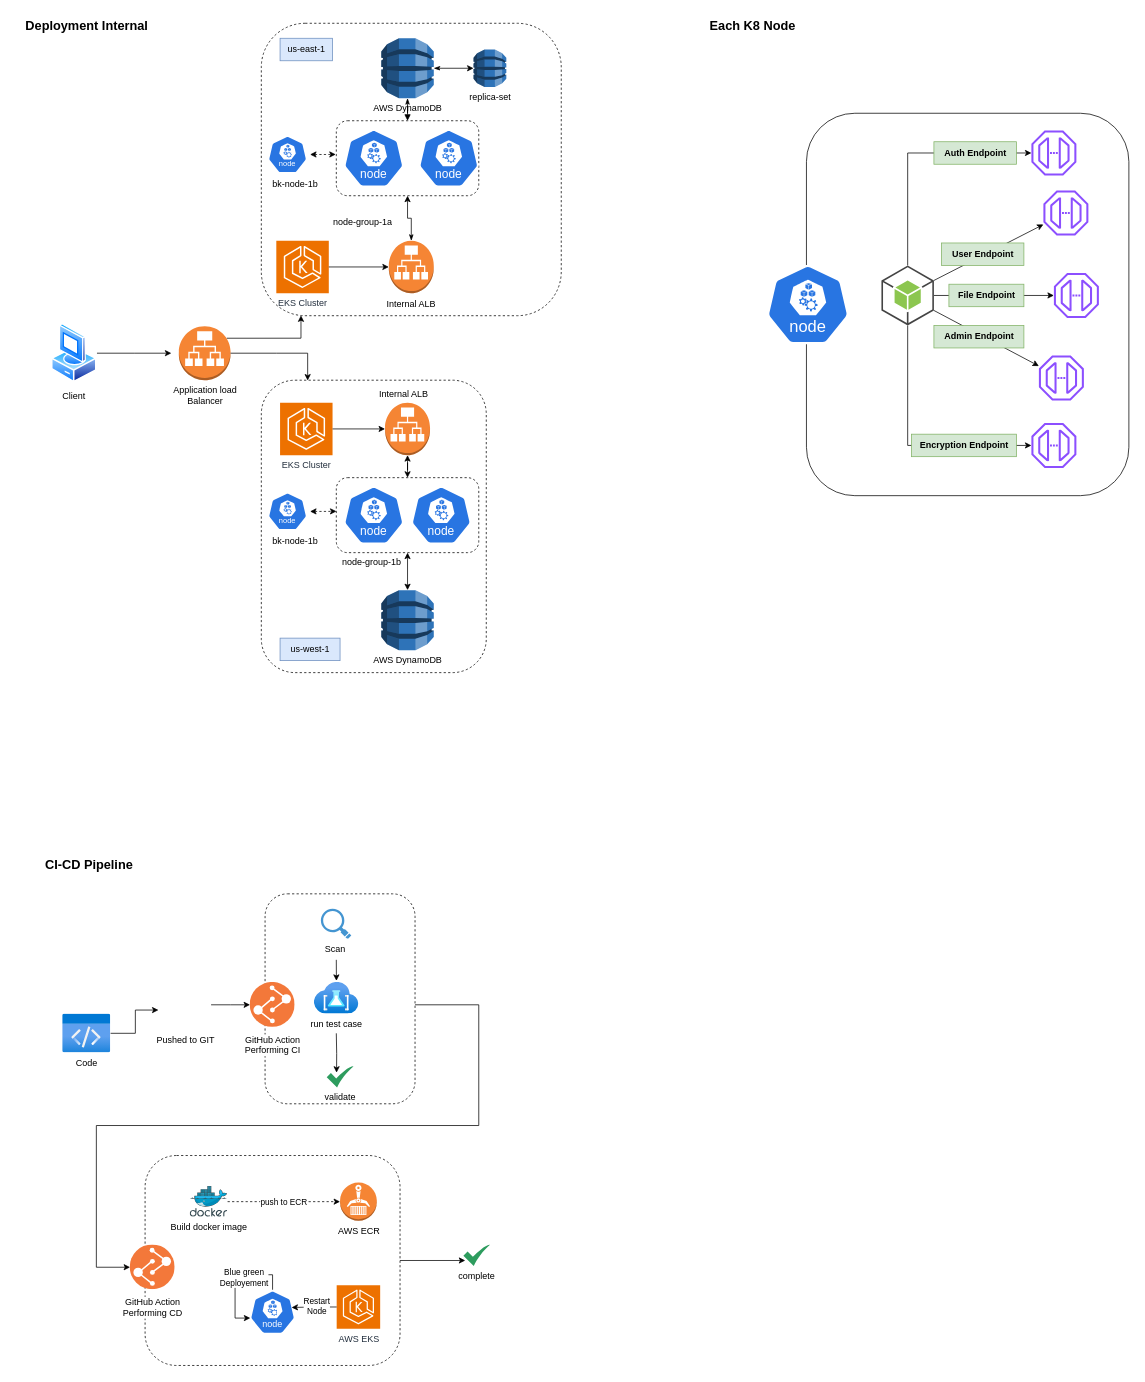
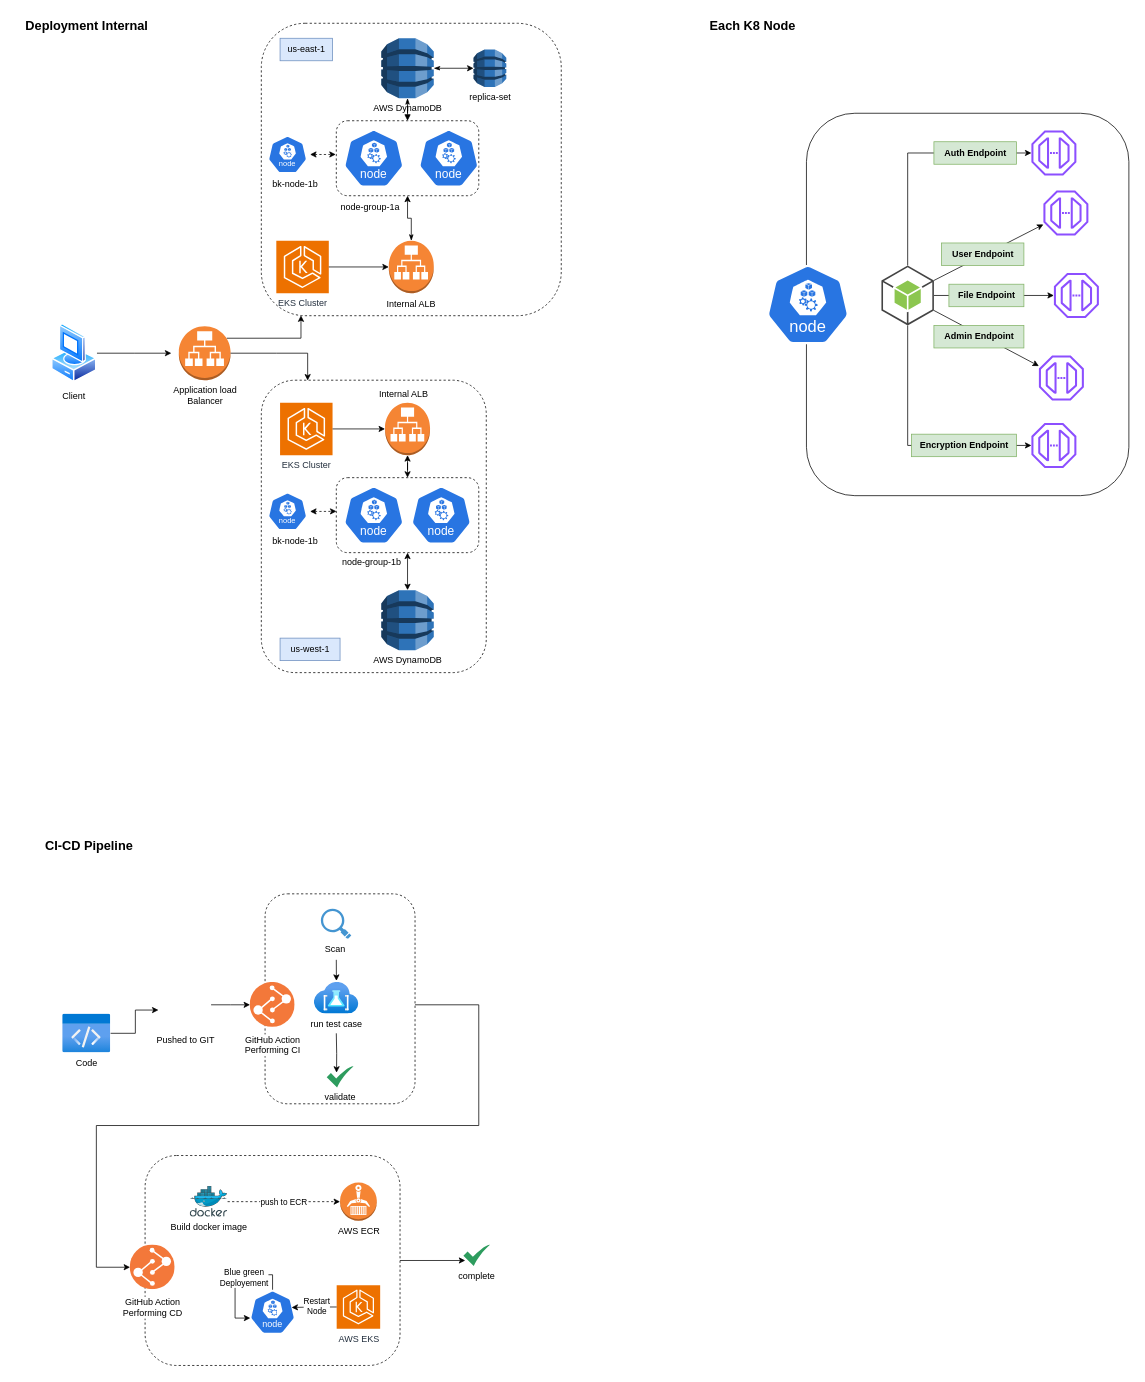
- <mxCell id="35" value="n&lt;span style=&quot;background-color: initial;&quot;&gt;ode-group-1a&lt;/span&gt;" style="text;html=1;align=center;verticalAlign=middle;resizable=0;points=[];autosize=1;strokeColor=none;fillColor=none;" parent="1" vertex="1"><mxGeometry x="433" y="280" width="100" height="30" as="geometry" /></mxCell>
+ <mxCell id="35" value="n&lt;span style=&quot;background-color: initial;&quot;&gt;ode-group-1a&lt;/span&gt;" style="text;html=1;align=center;verticalAlign=middle;resizable=0;points=[];autosize=1;strokeColor=none;fillColor=none;" parent="1" vertex="1"><mxGeometry x="443" y="260" width="100" height="30" as="geometry" /></mxCell>
- <mxCell id="85" value="&lt;font style=&quot;font-size: 17px;&quot;&gt;&lt;b&gt;CI-CD Pipeline&lt;/b&gt;&lt;/font&gt;" style="text;html=1;align=center;verticalAlign=middle;resizable=0;points=[];autosize=1;strokeColor=none;fillColor=none;" vertex="1" parent="1"><mxGeometry x="48" y="1138" width="140" height="30" as="geometry" /></mxCell>
+ <mxCell id="85" value="&lt;font style=&quot;font-size: 17px;&quot;&gt;&lt;b&gt;CI-CD Pipeline&lt;/b&gt;&lt;/font&gt;" style="text;html=1;align=center;verticalAlign=middle;resizable=0;points=[];autosize=1;strokeColor=none;fillColor=none;" vertex="1" parent="1"><mxGeometry x="48" y="1113" width="140" height="30" as="geometry" /></mxCell>
